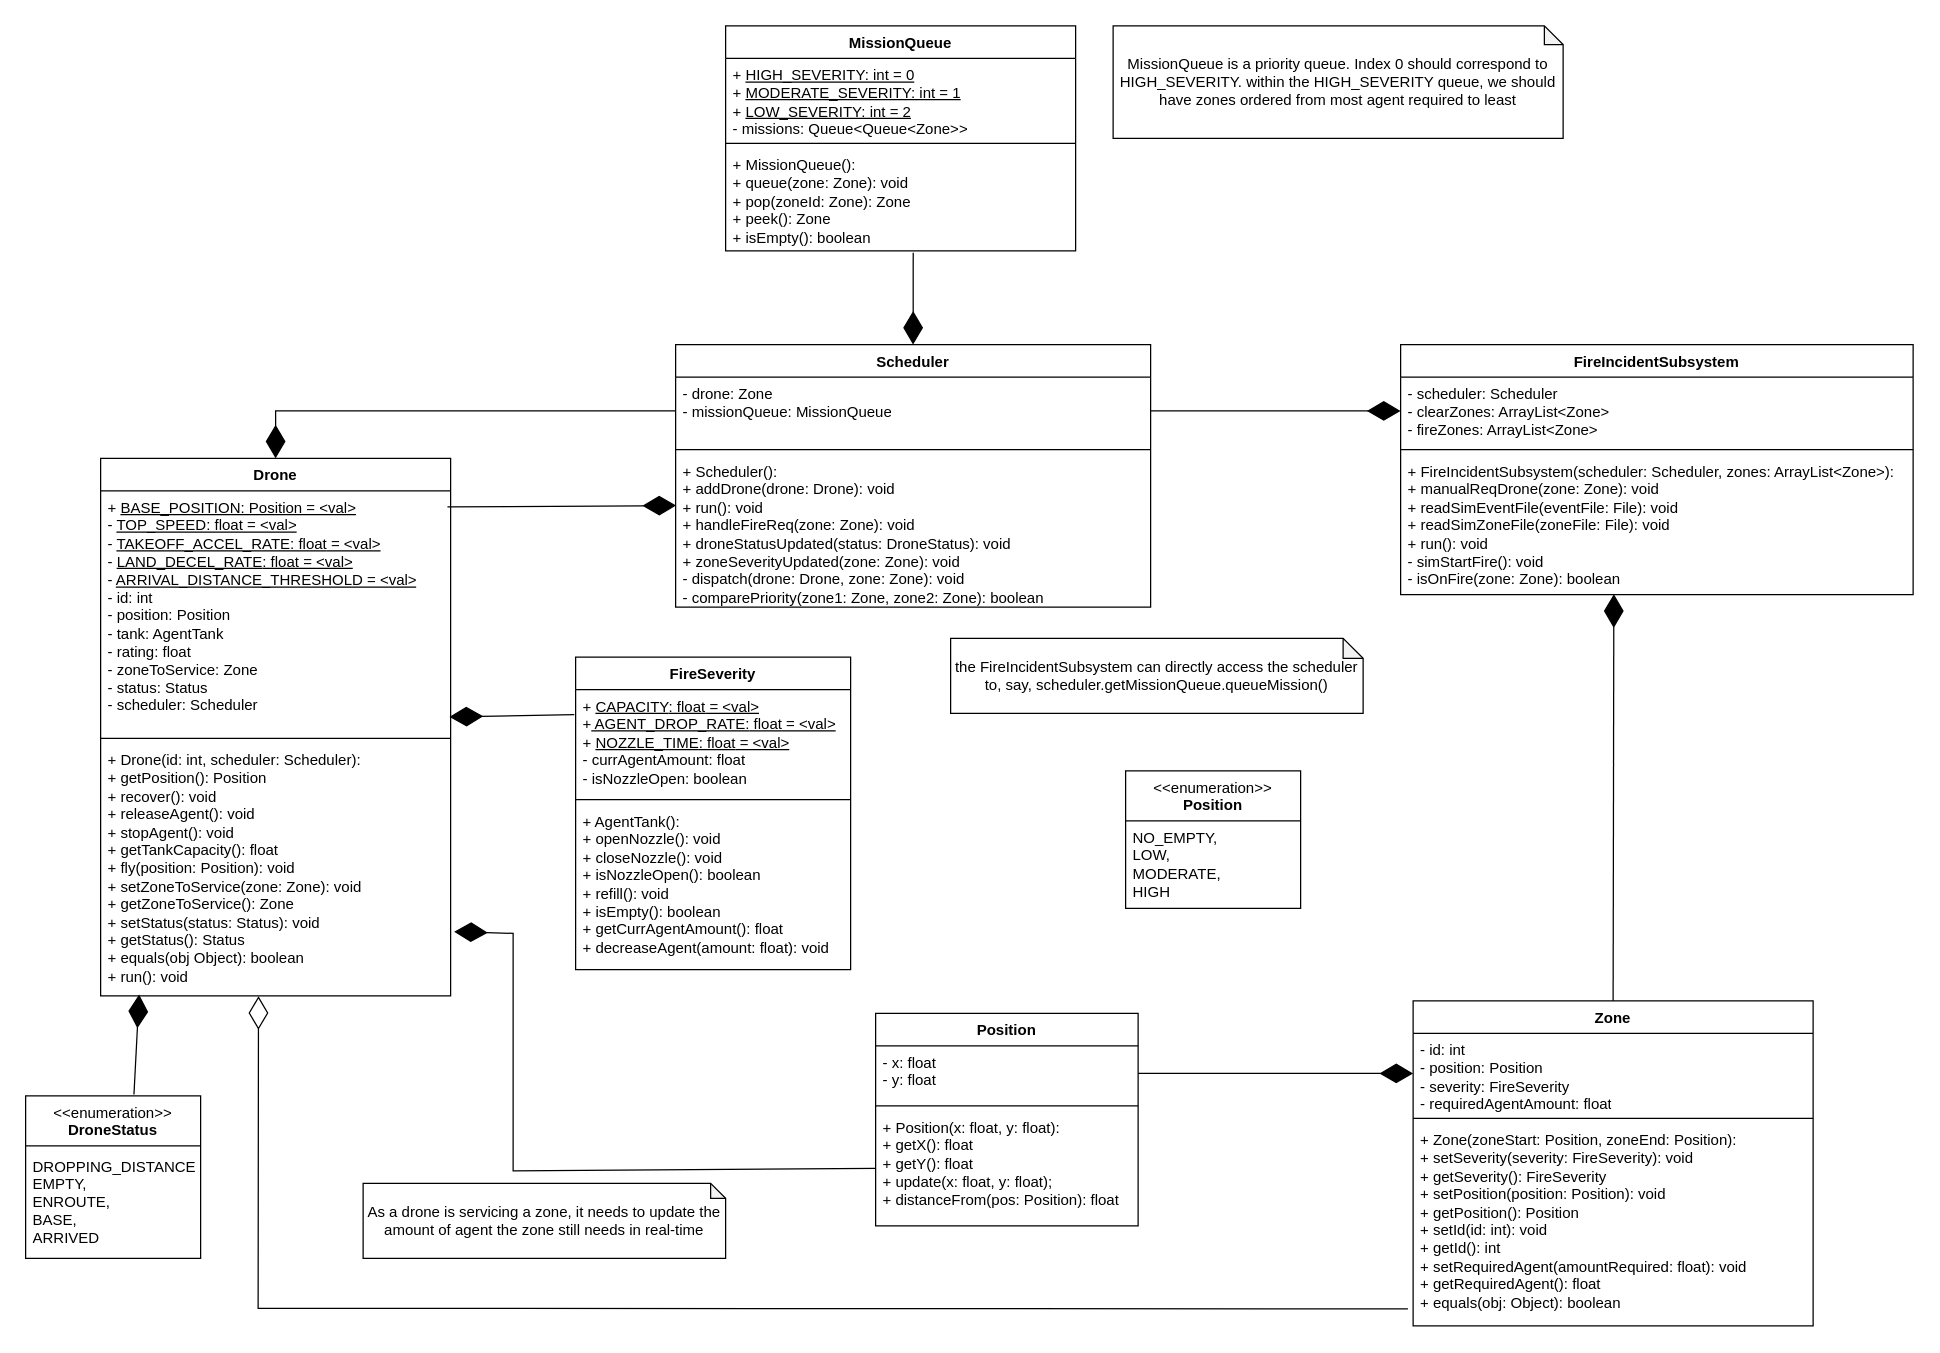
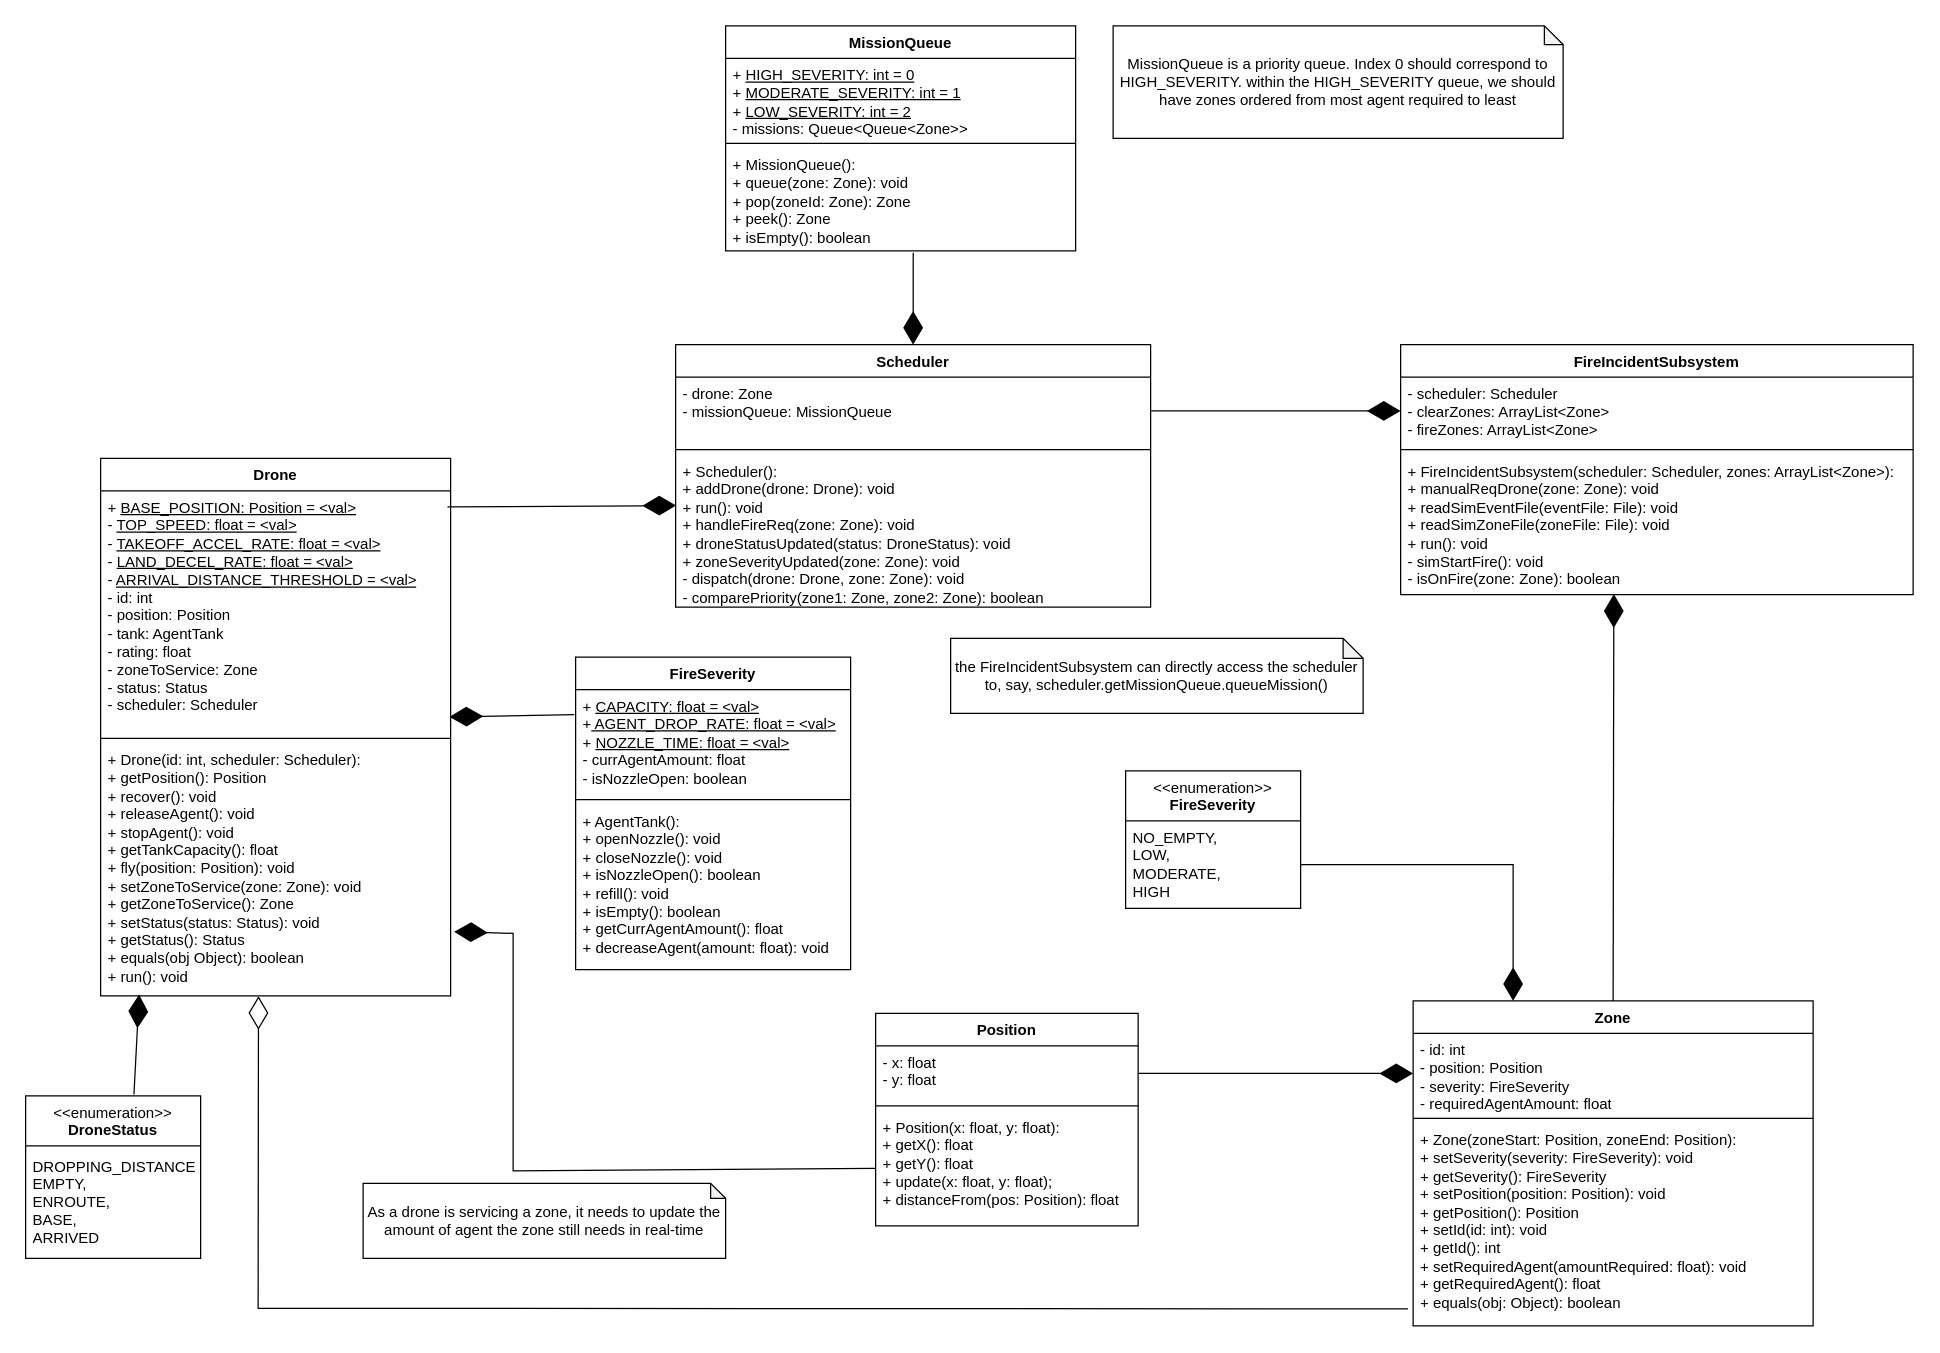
- <mxCell id="44" value="" style="endArrow=diamondThin;endFill=1;endSize=24;html=1;rounded=0;entryX=0.5;entryY=0;entryDx=0;entryDy=0;exitX=0;exitY=0.5;exitDx=0;exitDy=0;" parent="1" source="3" target="10" edge="1"><mxGeometry width="160" relative="1" as="geometry"><mxPoint x="150" y="276" as="sourcePoint" /><mxPoint x="310" y="276" as="targetPoint" /><Array as="points"><mxPoint x="220" y="328" /></Array></mxGeometry></mxCell>
- <mxCell id="26" value="&amp;lt;&amp;lt;enumeration&amp;gt;&amp;gt;&lt;br&gt;&lt;b&gt;Position&lt;/b&gt;" style="swimlane;fontStyle=0;align=center;verticalAlign=top;childLayout=stackLayout;horizontal=1;startSize=40;horizontalStack=0;resizeParent=1;resizeParentMax=0;resizeLast=0;collapsible=0;marginBottom=0;html=1;whiteSpace=wrap;" parent="1" vertex="1"><mxGeometry x="900" y="616" width="140" height="110" as="geometry" /></mxCell>
+ <mxCell id="26" value="&amp;lt;&amp;lt;enumeration&amp;gt;&amp;gt;&lt;br&gt;&lt;b&gt;FireSeverity&lt;/b&gt;" style="swimlane;fontStyle=0;align=center;verticalAlign=top;childLayout=stackLayout;horizontal=1;startSize=40;horizontalStack=0;resizeParent=1;resizeParentMax=0;resizeLast=0;collapsible=0;marginBottom=0;html=1;whiteSpace=wrap;" parent="1" vertex="1"><mxGeometry x="900" y="616" width="140" height="110" as="geometry" /></mxCell>
+ <mxCell id="47" value="" style="endArrow=diamondThin;endFill=1;endSize=24;html=1;rounded=0;entryX=0.25;entryY=0;entryDx=0;entryDy=0;exitX=1;exitY=0.5;exitDx=0;exitDy=0;" parent="1" source="27" target="22" edge="1"><mxGeometry width="160" relative="1" as="geometry"><mxPoint x="1060" y="736" as="sourcePoint" /><mxPoint x="1220" y="736" as="targetPoint" /><Array as="points"><mxPoint x="1210" y="691" /></Array></mxGeometry></mxCell>
